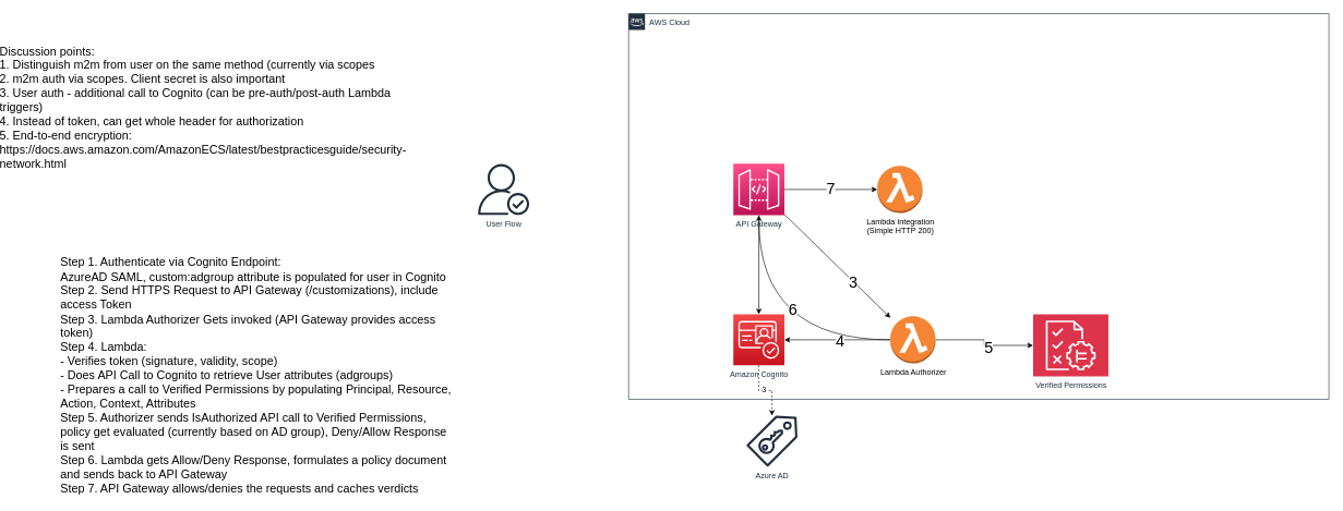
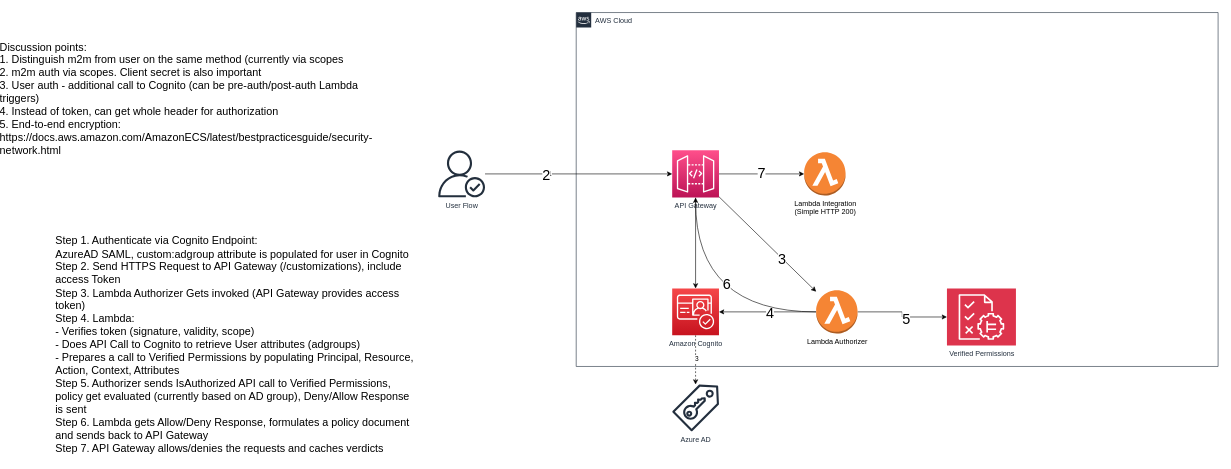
+ <mxCell id="6" style="rounded=0;orthogonalLoop=1;jettySize=auto;html=1;entryX=0;entryY=0.5;entryDx=0;entryDy=0;entryPerimeter=0;fontSize=16;startArrow=none;startFill=0;endArrow=classic;endFill=1;strokeWidth=1;" parent="1" source="16" target="13" edge="1"><mxGeometry relative="1" as="geometry"><mxPoint x="787.447" y="497.907" as="sourcePoint" /></mxGeometry></mxCell>
+ <mxCell id="7" value="1" style="edgeLabel;html=1;align=center;verticalAlign=middle;resizable=0;points=[];" parent="6" vertex="1" connectable="0"><mxGeometry x="-0.316" relative="1" as="geometry"><mxPoint y="-1" as="offset" /></mxGeometry></mxCell>
+ <mxCell id="8" value="&lt;font style=&quot;font-size: 24px;&quot;&gt;2&lt;/font&gt;" style="edgeLabel;html=1;align=center;verticalAlign=middle;resizable=0;points=[];" parent="6" vertex="1" connectable="0"><mxGeometry x="-0.354" y="-2" relative="1" as="geometry"><mxPoint as="offset" /></mxGeometry></mxCell>
- <mxCell id="14" value="Azure AD" style="sketch=0;outlineConnect=0;fontColor=#232F3E;gradientColor=none;fillColor=#232F3E;strokeColor=none;dashed=0;verticalLabelPosition=bottom;verticalAlign=top;align=center;html=1;fontSize=12;fontStyle=0;aspect=fixed;pointerEvents=1;shape=mxgraph.aws4.saml_token;" parent="1" vertex="1"><mxGeometry x="1140" y="635" width="78" height="78" as="geometry" /></mxCell>
+ <mxCell id="14" value="Azure AD" style="sketch=0;outlineConnect=0;fontColor=#232F3E;gradientColor=none;fillColor=#232F3E;strokeColor=none;dashed=0;verticalLabelPosition=bottom;verticalAlign=top;align=center;html=1;fontSize=12;fontStyle=0;aspect=fixed;pointerEvents=1;shape=mxgraph.aws4.saml_token;" parent="1" vertex="1"><mxGeometry x="1120" y="640" width="78" height="78" as="geometry" /></mxCell>
